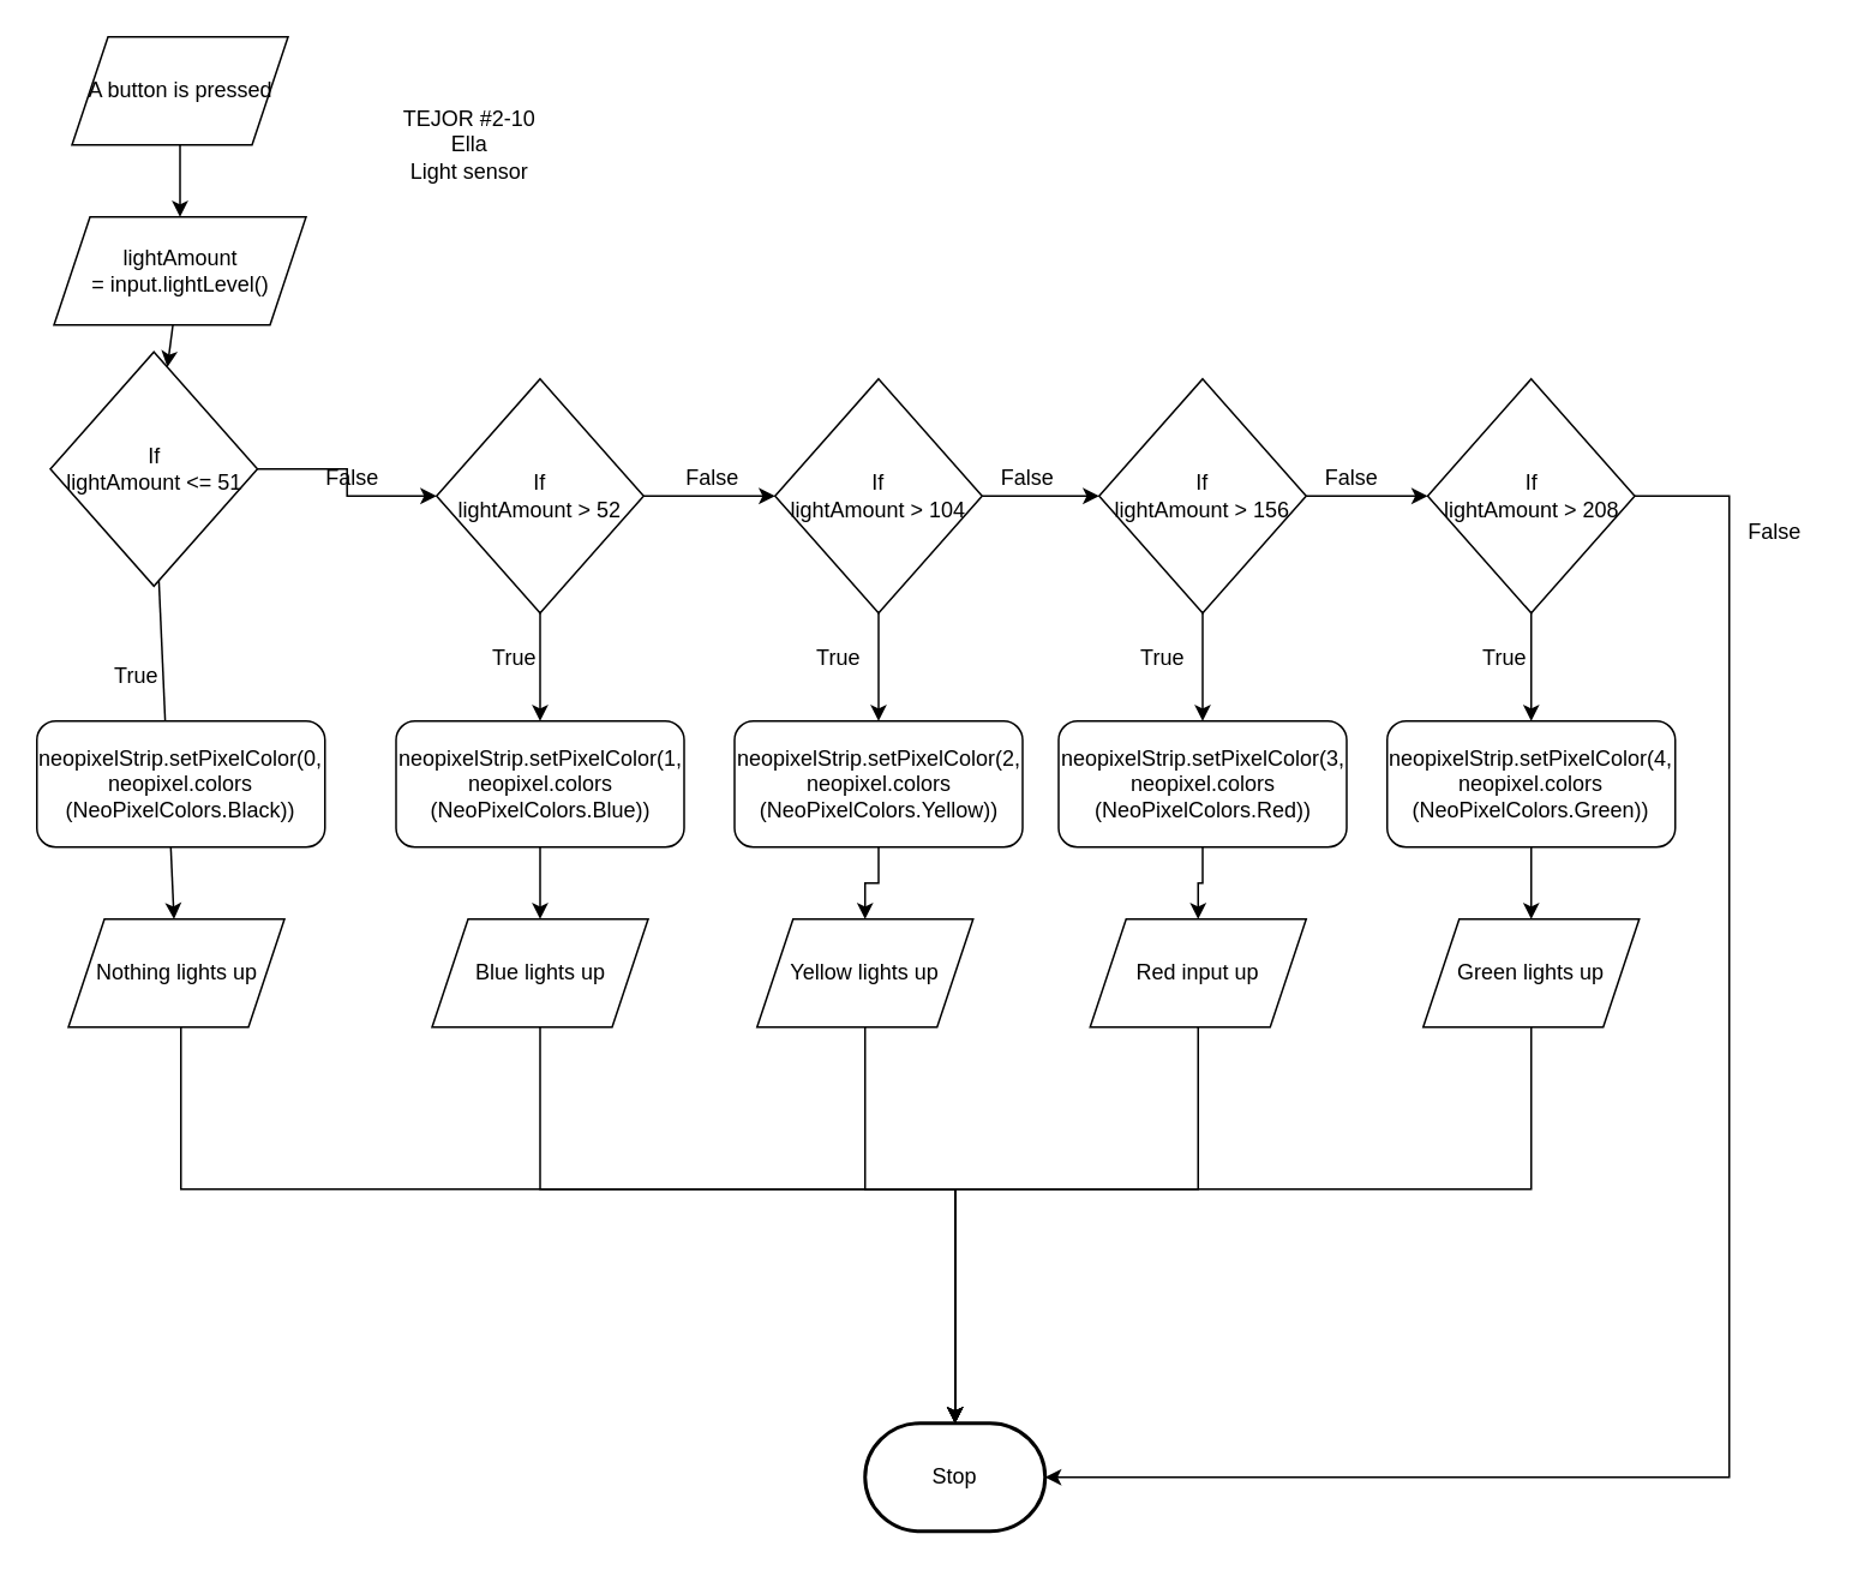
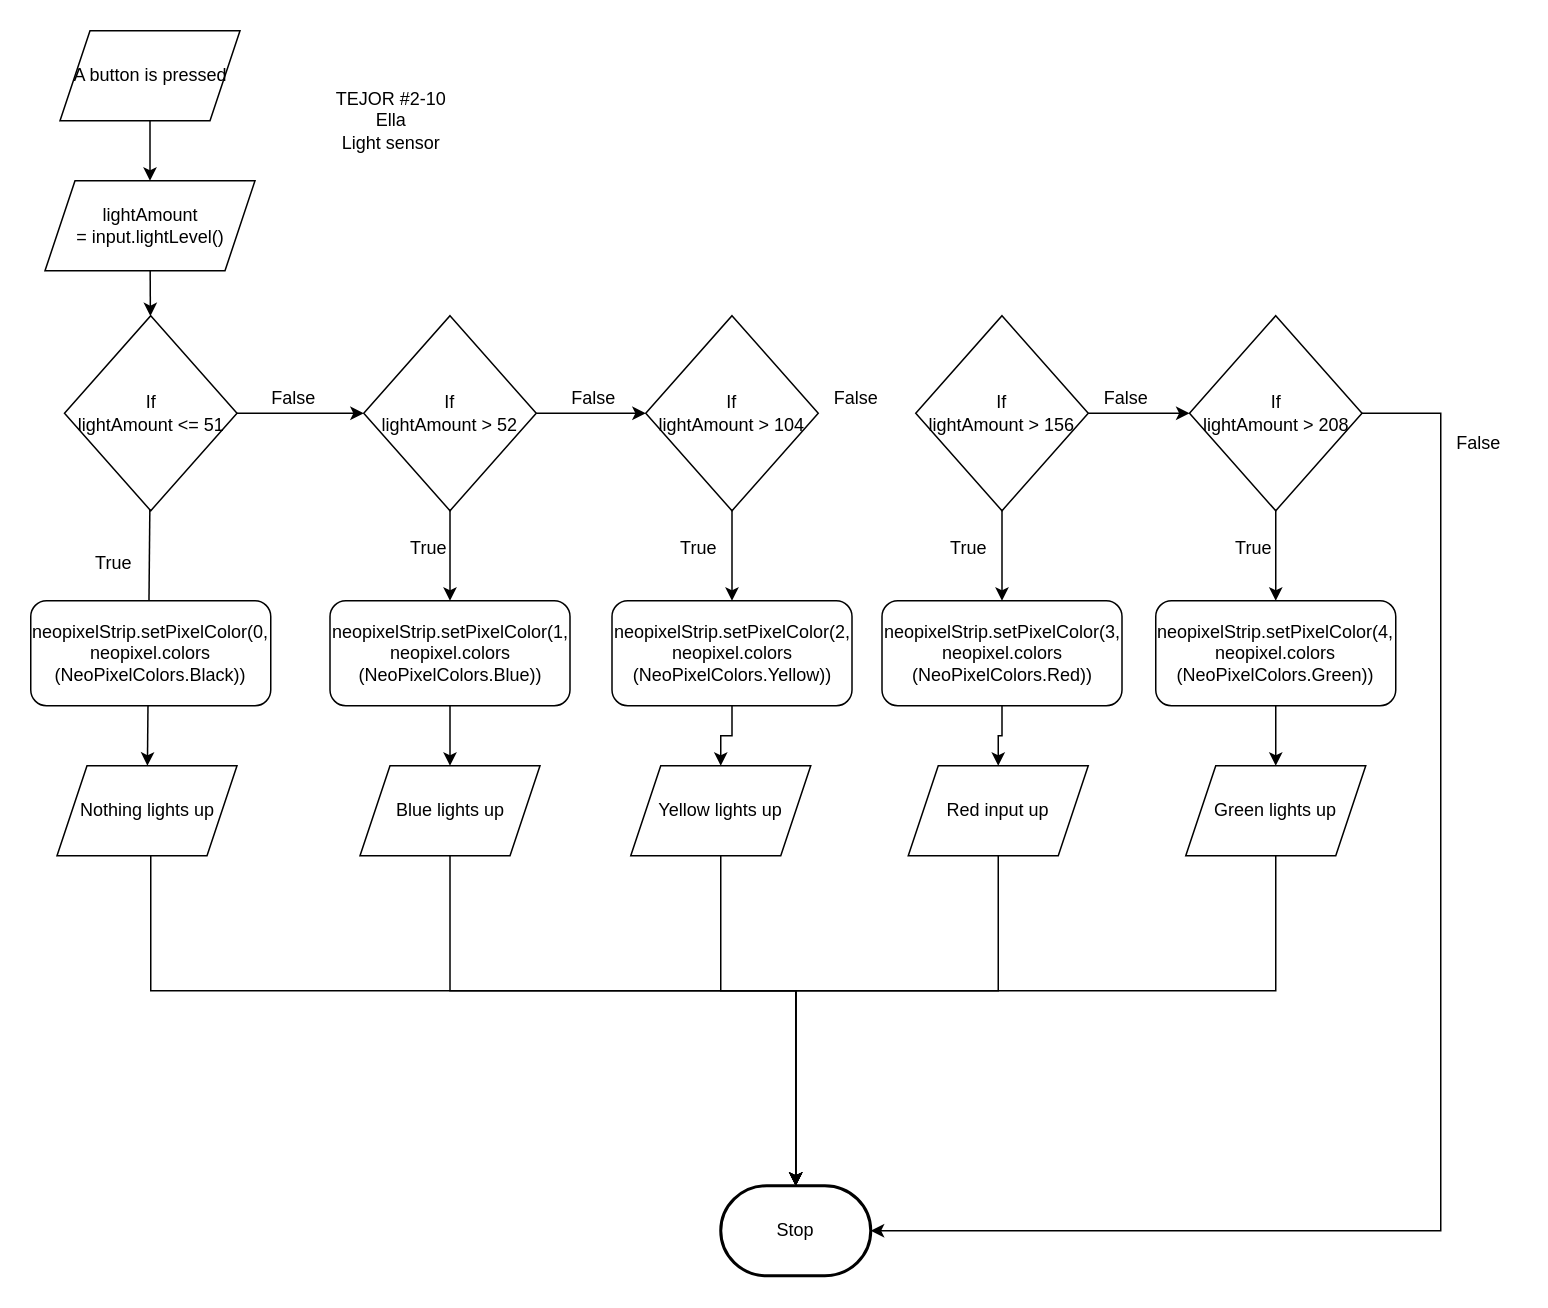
- <mxCell id="9" value="If&lt;br&gt;lightAmount &amp;lt;= 51" style="rhombus;whiteSpace=wrap;html=1;" parent="1" vertex="1"><mxGeometry x="27.5" y="195" width="115" height="130" as="geometry" /></mxCell>
+ <mxCell id="9" value="If&lt;br&gt;lightAmount &amp;lt;= 51" style="rhombus;whiteSpace=wrap;html=1;" parent="1" vertex="1"><mxGeometry x="42.5" y="210" width="115" height="130" as="geometry" /></mxCell>
- <mxCell id="23" value="" style="edgeStyle=orthogonalEdgeStyle;rounded=0;html=1;" parent="1" source="25" target="28" edge="1"><mxGeometry relative="1" as="geometry" /></mxCell>
